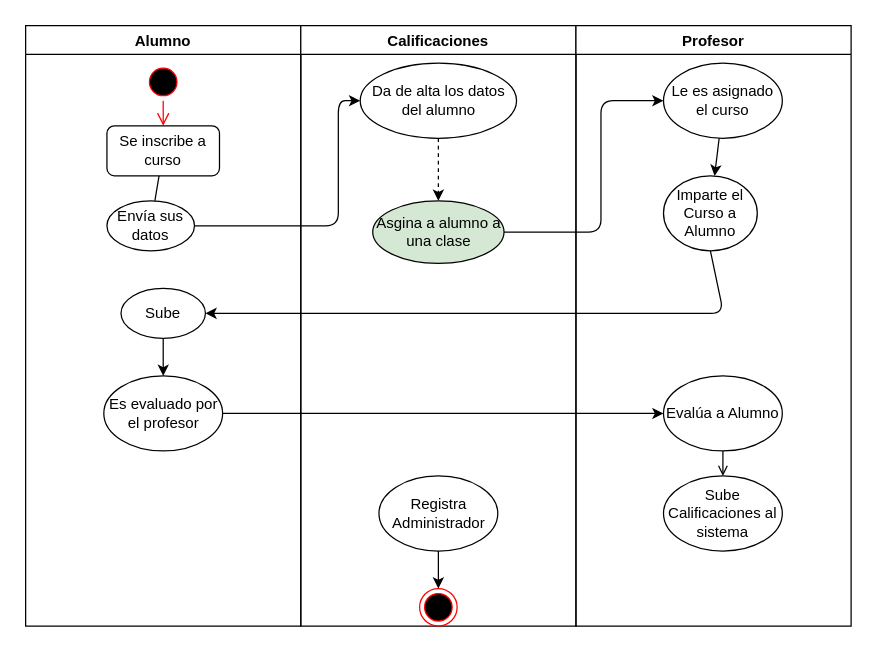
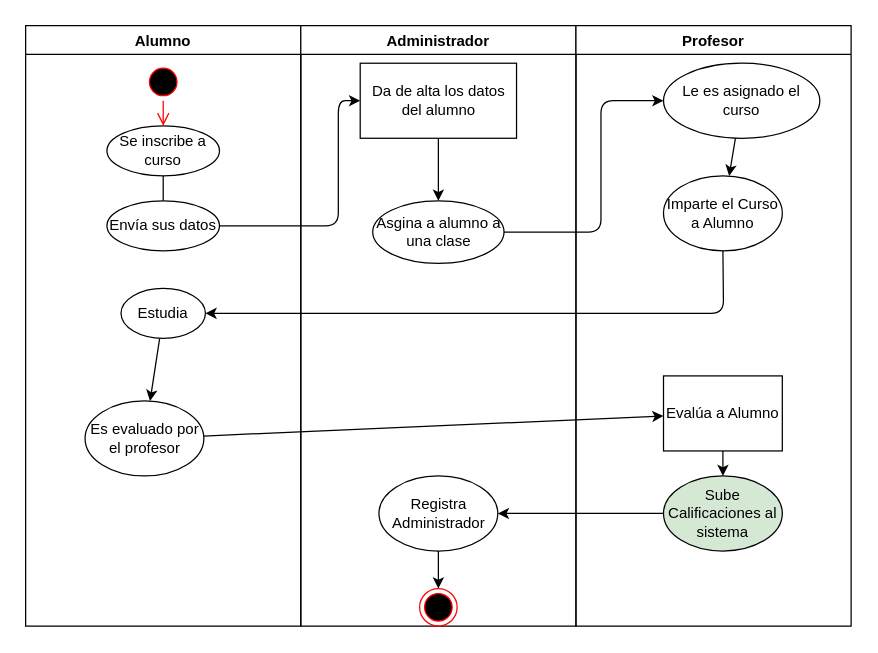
- <mxCell id="11" value="Calificaciones" style="swimlane;" parent="1" vertex="1"><mxGeometry x="240" y="20" width="220" height="480" as="geometry" /></mxCell>
+ <mxCell id="11" value="Administrador" style="swimlane;" parent="1" vertex="1"><mxGeometry x="240" y="20" width="220" height="480" as="geometry" /></mxCell>
- <mxCell id="13" value="Da de alta los datos del alumno" style="ellipse;whiteSpace=wrap;html=1;" parent="11" vertex="1"><mxGeometry x="47.5" y="30" width="125" height="60" as="geometry" /></mxCell>
+ <mxCell id="13" value="Da de alta los datos del alumno" style="whiteSpace=wrap;html=1;rounded=0;" parent="11" vertex="1"><mxGeometry x="47.5" y="30" width="125" height="60" as="geometry" /></mxCell>
- <mxCell id="20" value="Le es asignado el curso" style="ellipse;whiteSpace=wrap;html=1;" parent="18" vertex="1"><mxGeometry x="70" y="30" width="95" height="60" as="geometry" /></mxCell>
+ <mxCell id="20" value="Le es asignado el curso" style="ellipse;whiteSpace=wrap;html=1;" parent="18" vertex="1"><mxGeometry x="70" y="30" width="125" height="60" as="geometry" /></mxCell>
- <mxCell id="6" value="Se inscribe a curso" style="whiteSpace=wrap;html=1;rounded=1;" parent="2" vertex="1"><mxGeometry x="65" y="80" width="90" height="40" as="geometry" /></mxCell>
+ <mxCell id="6" value="Se inscribe a curso" style="ellipse;whiteSpace=wrap;html=1;" parent="2" vertex="1"><mxGeometry x="65" y="80" width="90" height="40" as="geometry" /></mxCell>
- <mxCell id="12" value="" style="edgeStyle=none;html=1;dashed=1;" parent="11" source="13" target="14" edge="1"><mxGeometry relative="1" as="geometry" /></mxCell>
+ <mxCell id="12" value="" style="edgeStyle=none;html=1;" parent="11" source="13" target="14" edge="1"><mxGeometry relative="1" as="geometry" /></mxCell>
- <mxCell id="21" value="Imparte el Curso a Alumno" style="ellipse;whiteSpace=wrap;html=1;" parent="18" vertex="1"><mxGeometry x="70" y="120" width="75" height="60" as="geometry" /></mxCell>
+ <mxCell id="21" value="Imparte el Curso a Alumno" style="ellipse;whiteSpace=wrap;html=1;" parent="18" vertex="1"><mxGeometry x="70" y="120" width="95" height="60" as="geometry" /></mxCell>
- <mxCell id="7" value="Envía sus datos" style="ellipse;whiteSpace=wrap;html=1;" parent="2" vertex="1"><mxGeometry x="65" y="140" width="70" height="40" as="geometry" /></mxCell>
+ <mxCell id="7" value="Envía sus datos" style="ellipse;whiteSpace=wrap;html=1;" parent="2" vertex="1"><mxGeometry x="65" y="140" width="90" height="40" as="geometry" /></mxCell>
- <mxCell id="14" value="Asgina a alumno a una clase" style="ellipse;whiteSpace=wrap;html=1;fillColor=#d5e8d4;" parent="11" vertex="1"><mxGeometry x="57.5" y="140" width="105" height="50" as="geometry" /></mxCell>
+ <mxCell id="14" value="Asgina a alumno a una clase" style="ellipse;whiteSpace=wrap;html=1;" parent="11" vertex="1"><mxGeometry x="57.5" y="140" width="105" height="50" as="geometry" /></mxCell>
- <mxCell id="9" value="Sube" style="ellipse;whiteSpace=wrap;html=1;" parent="2" vertex="1"><mxGeometry x="76.25" y="210" width="67.5" height="40" as="geometry" /></mxCell>
+ <mxCell id="9" value="Estudia" style="ellipse;whiteSpace=wrap;html=1;" parent="2" vertex="1"><mxGeometry x="76.25" y="210" width="67.5" height="40" as="geometry" /></mxCell>
- <mxCell id="10" value="Es evaluado por el profesor" style="ellipse;whiteSpace=wrap;html=1;" parent="2" vertex="1"><mxGeometry x="62.5" y="280" width="95" height="60" as="geometry" /></mxCell>
+ <mxCell id="10" value="Es evaluado por el profesor" style="ellipse;whiteSpace=wrap;html=1;" parent="2" vertex="1"><mxGeometry x="47.5" y="300" width="95" height="60" as="geometry" /></mxCell>
- <mxCell id="23" value="Evalúa a Alumno" style="ellipse;whiteSpace=wrap;html=1;" parent="18" vertex="1"><mxGeometry x="70" y="280" width="95" height="60" as="geometry" /></mxCell>
+ <mxCell id="23" value="Evalúa a Alumno" style="whiteSpace=wrap;html=1;rounded=0;" parent="18" vertex="1"><mxGeometry x="70" y="280" width="95" height="60" as="geometry" /></mxCell>
- <mxCell id="22" value="" style="edgeStyle=none;html=1;endArrow=open;" parent="18" source="23" target="24" edge="1"><mxGeometry relative="1" as="geometry" /></mxCell>
+ <mxCell id="22" value="" style="edgeStyle=none;html=1;" parent="18" source="23" target="24" edge="1"><mxGeometry relative="1" as="geometry" /></mxCell>
+ <mxCell id="29" value="" style="edgeStyle=none;html=1;" parent="1" source="24" target="16" edge="1"><mxGeometry relative="1" as="geometry" /></mxCell>
- <mxCell id="24" value="Sube Calificaciones al sistema" style="ellipse;whiteSpace=wrap;html=1;" parent="18" vertex="1"><mxGeometry x="70" y="360" width="95" height="60" as="geometry" /></mxCell>
+ <mxCell id="24" value="Sube Calificaciones al sistema" style="ellipse;whiteSpace=wrap;html=1;fillColor=#d5e8d4;" parent="18" vertex="1"><mxGeometry x="70" y="360" width="95" height="60" as="geometry" /></mxCell>
